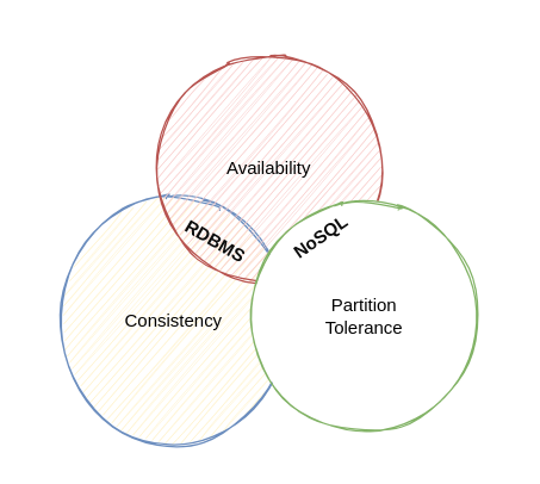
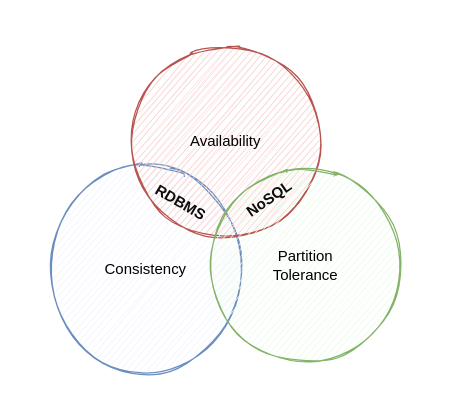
- <mxCell id="5" value="Partition&lt;br&gt;Tolerance" style="ellipse;whiteSpace=wrap;html=1;aspect=fixed;fillColor=#ffffff;strokeColor=#82b366;sketch=1;fontStyle=0;fontFamily=Helvetica;rotation=0;" vertex="1" parent="1"><mxGeometry x="164" y="132" width="160" height="160" as="geometry" /></mxCell>
+ <mxCell id="5" value="Partition&lt;br&gt;Tolerance" style="ellipse;whiteSpace=wrap;html=1;aspect=fixed;fillColor=#E8FCE7;strokeColor=#82b366;sketch=1;fontStyle=0;fontFamily=Helvetica;rotation=0;" vertex="1" parent="1"><mxGeometry x="164" y="132" width="160" height="160" as="geometry" /></mxCell>
- <mxCell id="3" value="Consistency" style="ellipse;whiteSpace=wrap;html=1;aspect=fixed;fillColor=#fff2cc;strokeColor=#6c8ebf;sketch=1;fontStyle=0;rotation=0;" vertex="1" parent="1"><mxGeometry x="36" y="135" width="160" height="160" as="geometry" /></mxCell>
+ <mxCell id="3" value="Consistency" style="ellipse;whiteSpace=wrap;html=1;aspect=fixed;fillColor=#F0F4FF;strokeColor=#6c8ebf;sketch=1;fontStyle=0;rotation=0;" vertex="1" parent="1"><mxGeometry x="36" y="135" width="160" height="160" as="geometry" /></mxCell>
